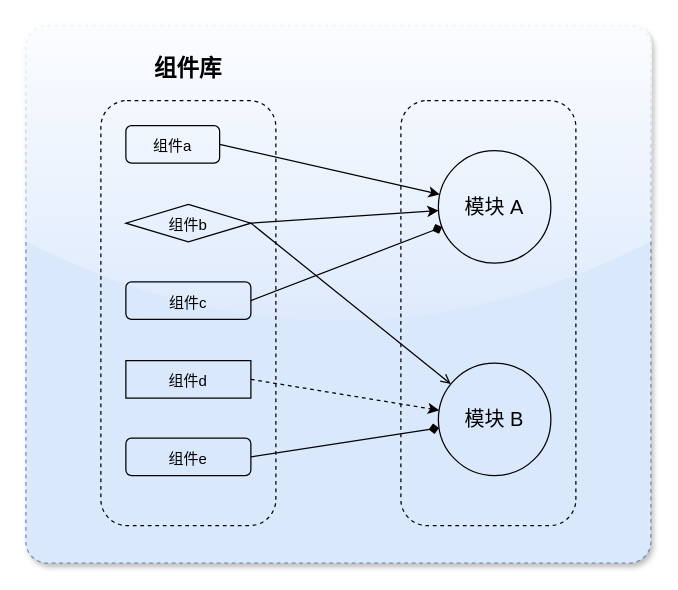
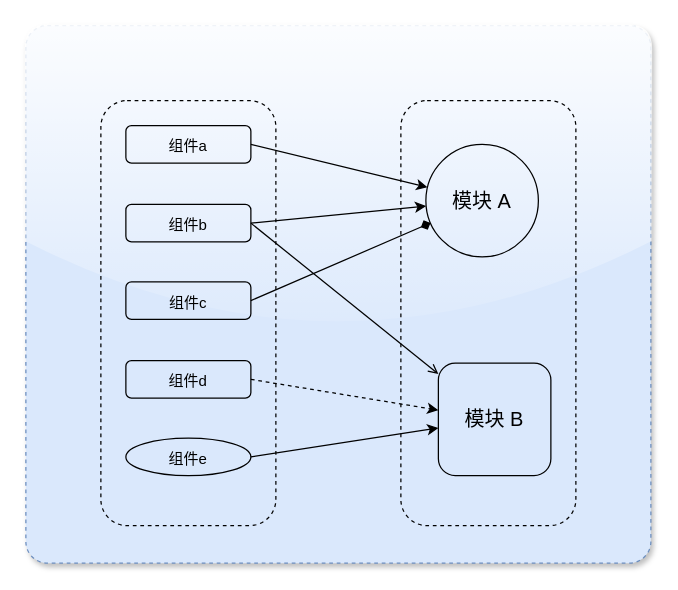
- <mxCell id="13" value="&lt;b&gt;&lt;font style=&quot;font-size: 18px;&quot;&gt;组件库&lt;/font&gt;&lt;/b&gt;" style="text;html=1;strokeColor=none;fillColor=none;align=center;verticalAlign=middle;whiteSpace=wrap;rounded=0;dashed=1;" vertex="1" parent="11"><mxGeometry x="40" width="60" height="30" as="geometry" /></mxCell>
- <mxCell id="14" value="&lt;font style=&quot;font-size: 12px;&quot;&gt;组件a&lt;/font&gt;" style="rounded=1;whiteSpace=wrap;html=1;shadow=0;glass=0;sketch=0;fontSize=18;fillColor=none;" vertex="1" parent="11"><mxGeometry x="20" y="60" width="75" height="30" as="geometry" /></mxCell>
+ <mxCell id="14" value="&lt;font style=&quot;font-size: 12px;&quot;&gt;组件a&lt;/font&gt;" style="rounded=1;whiteSpace=wrap;html=1;shadow=0;glass=0;sketch=0;fontSize=18;fillColor=none;" vertex="1" parent="11"><mxGeometry x="20" y="60" width="100" height="30" as="geometry" /></mxCell>
- <mxCell id="9" value="&lt;font style=&quot;font-size: 16px;&quot;&gt;模块 A&lt;/font&gt;" style="ellipse;whiteSpace=wrap;html=1;aspect=fixed;rounded=1;shadow=0;glass=0;sketch=0;fontSize=12;fillColor=none;" vertex="1" parent="7"><mxGeometry x="30" y="80" width="90" height="90" as="geometry" /></mxCell>
+ <mxCell id="9" value="&lt;font style=&quot;font-size: 16px;&quot;&gt;模块 A&lt;/font&gt;" style="ellipse;whiteSpace=wrap;html=1;aspect=fixed;rounded=1;shadow=0;glass=0;sketch=0;fontSize=12;fillColor=none;" vertex="1" parent="7"><mxGeometry x="20" y="75" width="90" height="90" as="geometry" /></mxCell>
- <mxCell id="15" value="&lt;font style=&quot;font-size: 12px;&quot;&gt;组件b&lt;/font&gt;" style="rhombus;whiteSpace=wrap;html=1;shadow=0;glass=0;sketch=0;fontSize=18;fillColor=none;" vertex="1" parent="11"><mxGeometry x="20" y="123" width="100" height="30" as="geometry" /></mxCell>
+ <mxCell id="15" value="&lt;font style=&quot;font-size: 12px;&quot;&gt;组件b&lt;/font&gt;" style="rounded=1;whiteSpace=wrap;html=1;shadow=0;glass=0;sketch=0;fontSize=18;fillColor=none;" vertex="1" parent="11"><mxGeometry x="20" y="123" width="100" height="30" as="geometry" /></mxCell>
- <mxCell id="17" value="&lt;font style=&quot;font-size: 12px;&quot;&gt;组件d&lt;/font&gt;" style="whiteSpace=wrap;html=1;shadow=0;glass=0;sketch=0;fontSize=18;fillColor=none;rounded=0;" vertex="1" parent="11"><mxGeometry x="20" y="248" width="100" height="30" as="geometry" /></mxCell>
+ <mxCell id="17" value="&lt;font style=&quot;font-size: 12px;&quot;&gt;组件d&lt;/font&gt;" style="rounded=1;whiteSpace=wrap;html=1;shadow=0;glass=0;sketch=0;fontSize=18;fillColor=none;" vertex="1" parent="11"><mxGeometry x="20" y="248" width="100" height="30" as="geometry" /></mxCell>
- <mxCell id="10" value="&lt;font style=&quot;font-size: 16px;&quot;&gt;模块 B&lt;/font&gt;" style="ellipse;whiteSpace=wrap;html=1;aspect=fixed;rounded=1;shadow=0;glass=0;sketch=0;fontSize=12;fillColor=none;" vertex="1" parent="7"><mxGeometry x="30" y="250" width="90" height="90" as="geometry" /></mxCell>
+ <mxCell id="10" value="&lt;font style=&quot;font-size: 16px;&quot;&gt;模块 B&lt;/font&gt;" style="whiteSpace=wrap;html=1;aspect=fixed;shadow=0;glass=0;sketch=0;fontSize=12;fillColor=none;rounded=1;" vertex="1" parent="7"><mxGeometry x="30" y="250" width="90" height="90" as="geometry" /></mxCell>
- <mxCell id="20" style="edgeStyle=none;rounded=0;orthogonalLoop=1;jettySize=auto;html=1;exitX=1;exitY=0.5;exitDx=0;exitDy=0;fontSize=16;endArrow=diamond;" edge="1" parent="1" source="18" target="10"><mxGeometry relative="1" as="geometry" /></mxCell>
+ <mxCell id="20" style="edgeStyle=none;rounded=0;orthogonalLoop=1;jettySize=auto;html=1;exitX=1;exitY=0.5;exitDx=0;exitDy=0;fontSize=16;" edge="1" parent="1" source="18" target="10"><mxGeometry relative="1" as="geometry" /></mxCell>
- <mxCell id="18" value="&lt;font style=&quot;font-size: 12px;&quot;&gt;组件e&lt;/font&gt;" style="rounded=1;whiteSpace=wrap;html=1;shadow=0;glass=0;sketch=0;fontSize=18;fillColor=none;" vertex="1" parent="11"><mxGeometry x="20" y="310" width="100" height="30" as="geometry" /></mxCell>
+ <mxCell id="18" value="&lt;font style=&quot;font-size: 12px;&quot;&gt;组件e&lt;/font&gt;" style="ellipse;whiteSpace=wrap;html=1;shadow=0;glass=0;sketch=0;fontSize=18;fillColor=none;" vertex="1" parent="11"><mxGeometry x="20" y="310" width="100" height="30" as="geometry" /></mxCell>
